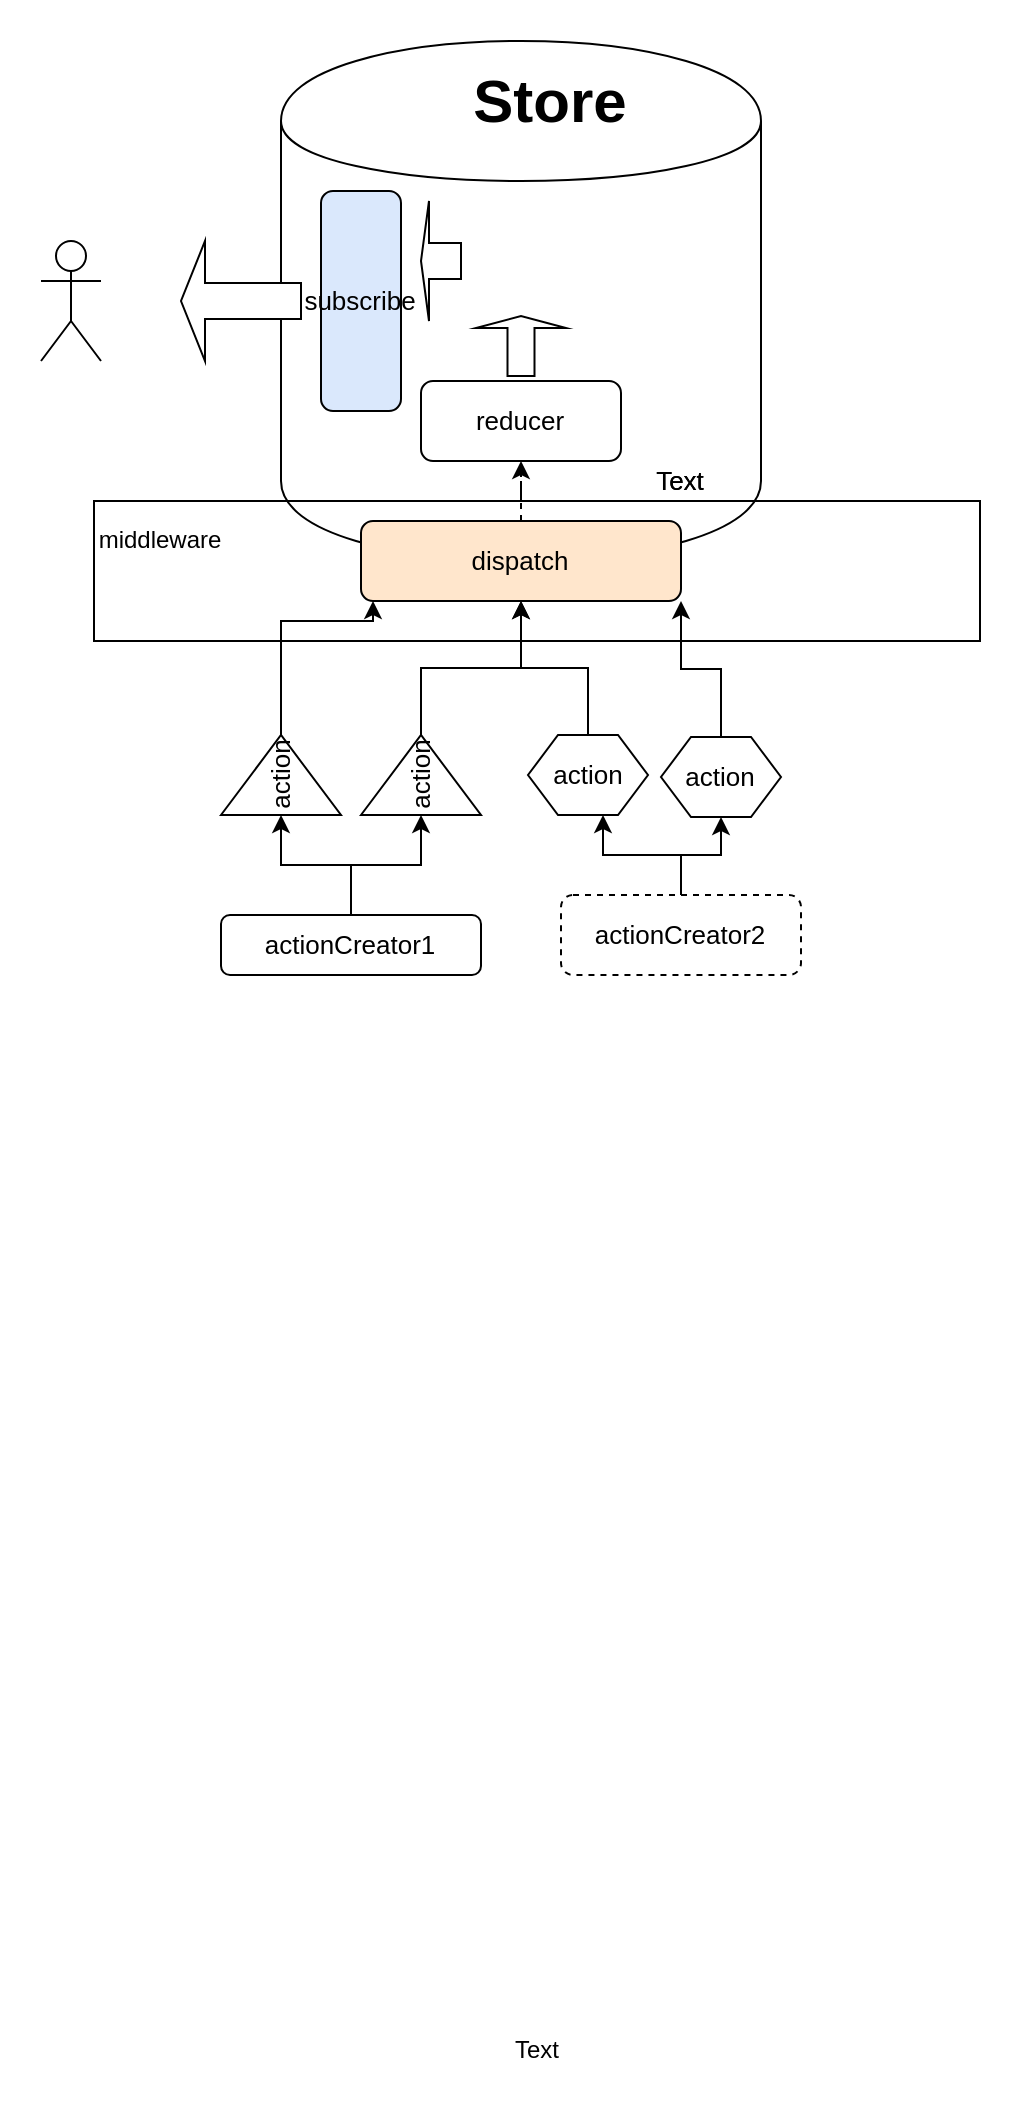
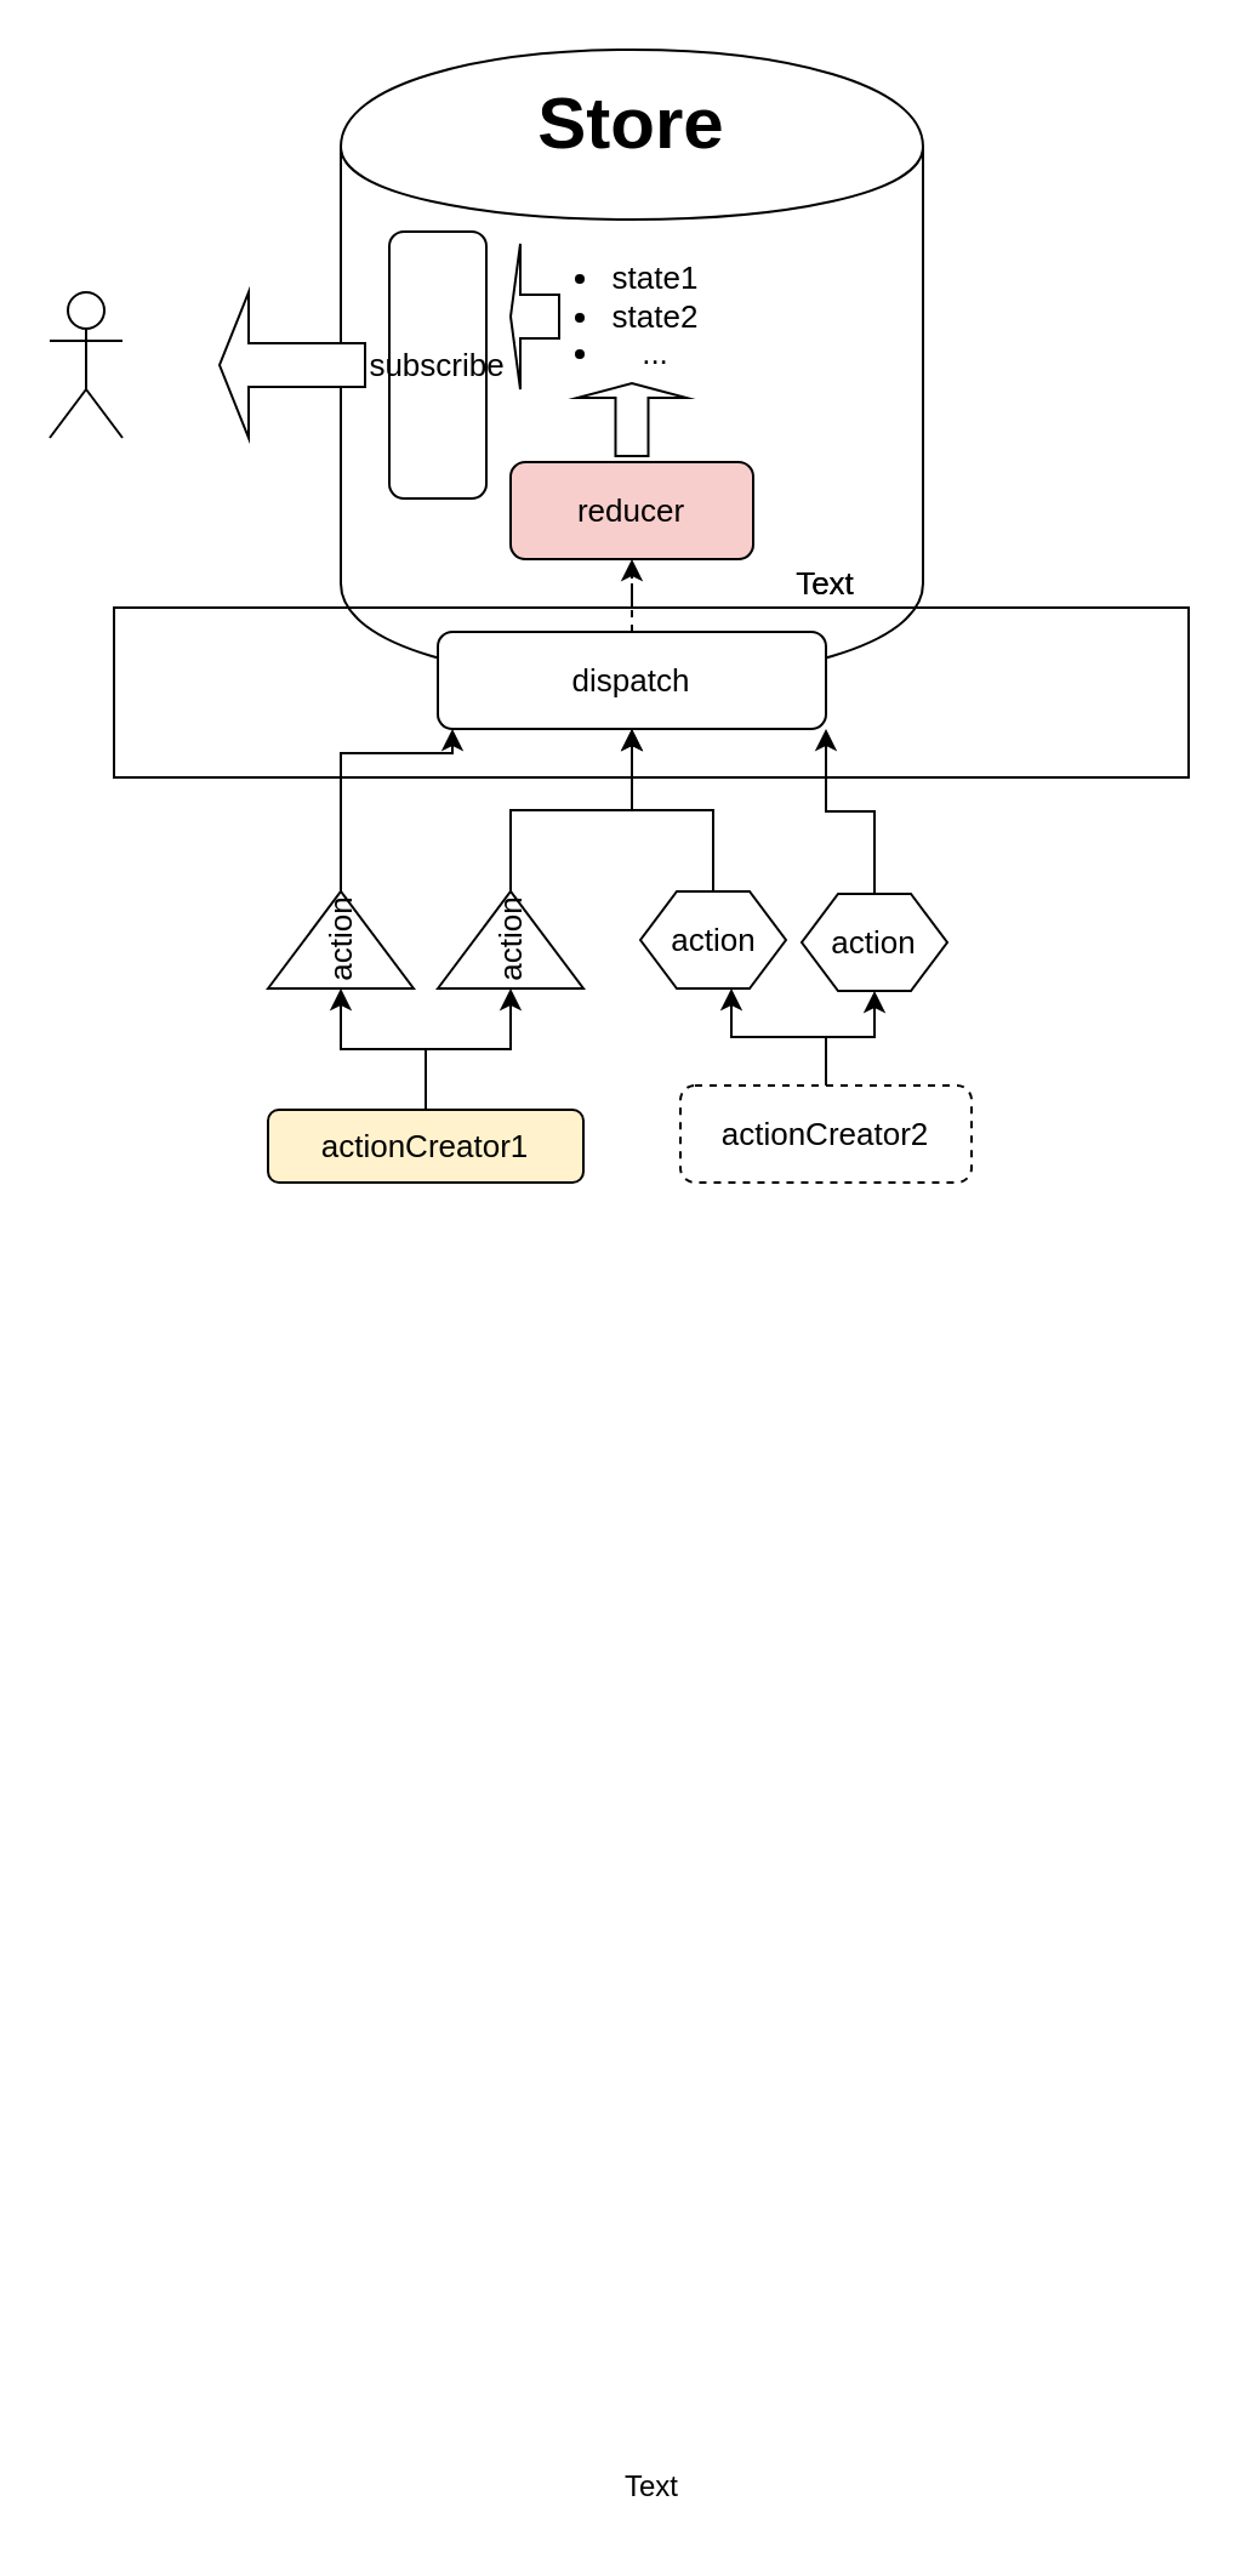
- <mxCell id="3" value="Store&lt;br style=&quot;font-size: 30px;&quot;&gt;" style="text;html=1;strokeColor=none;fillColor=none;align=center;verticalAlign=middle;whiteSpace=wrap;rounded=0;fontSize=30;fontStyle=1" parent="1" vertex="1"><mxGeometry x="255" y="40" width="40" height="20" as="geometry" /></mxCell>
+ <mxCell id="3" value="Store&lt;br style=&quot;font-size: 30px;&quot;&gt;" style="text;html=1;strokeColor=none;fillColor=none;align=center;verticalAlign=middle;whiteSpace=wrap;rounded=0;fontSize=30;fontStyle=1" parent="1" vertex="1"><mxGeometry x="240" y="40" width="40" height="20" as="geometry" /></mxCell>
+ <mxCell id="4" value="&lt;ul style=&quot;font-size: 13px;&quot;&gt;&lt;li style=&quot;font-size: 13px;&quot;&gt;state1&lt;/li&gt;&lt;li style=&quot;font-size: 13px;&quot;&gt;state2&lt;/li&gt;&lt;li style=&quot;font-size: 13px;&quot;&gt;...&lt;/li&gt;&lt;/ul&gt;" style="text;html=1;strokeColor=none;fillColor=none;align=center;verticalAlign=middle;whiteSpace=wrap;rounded=0;fontSize=13;" parent="1" vertex="1"><mxGeometry x="230" y="120" width="40" height="20" as="geometry" /></mxCell>
- <mxCell id="8" value="subscribe" style="rounded=1;whiteSpace=wrap;html=1;fontSize=13;fillColor=#dae8fc;" parent="1" vertex="1"><mxGeometry x="160" y="95" width="40" height="110" as="geometry" /></mxCell>
+ <mxCell id="8" value="subscribe" style="rounded=1;whiteSpace=wrap;html=1;fontSize=13;" parent="1" vertex="1"><mxGeometry x="160" y="95" width="40" height="110" as="geometry" /></mxCell>
- <mxCell id="5" value="reducer" style="rounded=1;whiteSpace=wrap;html=1;fontSize=13;" parent="1" vertex="1"><mxGeometry x="210" y="190" width="100" height="40" as="geometry" /></mxCell>
+ <mxCell id="5" value="reducer" style="rounded=1;whiteSpace=wrap;html=1;fontSize=13;fillColor=#f8cecc;" parent="1" vertex="1"><mxGeometry x="210" y="190" width="100" height="40" as="geometry" /></mxCell>
- <mxCell id="30" value="middleware&lt;br&gt;" style="text;html=1;strokeColor=none;fillColor=none;align=center;verticalAlign=middle;whiteSpace=wrap;rounded=0;" vertex="1" parent="1"><mxGeometry x="60" y="260" width="40" height="20" as="geometry" /></mxCell>
- <mxCell id="7" value="dispatch" style="rounded=1;whiteSpace=wrap;html=1;fontSize=13;fillColor=#ffe6cc;" parent="1" vertex="1"><mxGeometry x="180" y="260" width="160" height="40" as="geometry" /></mxCell>
+ <mxCell id="7" value="dispatch" style="rounded=1;whiteSpace=wrap;html=1;fontSize=13;" parent="1" vertex="1"><mxGeometry x="180" y="260" width="160" height="40" as="geometry" /></mxCell>
- <mxCell id="11" value="actionCreator1" style="rounded=1;whiteSpace=wrap;html=1;fontSize=13;" parent="1" vertex="1"><mxGeometry x="110" y="457" width="130" height="30" as="geometry" /></mxCell>
+ <mxCell id="11" value="actionCreator1" style="rounded=1;whiteSpace=wrap;html=1;fontSize=13;fillColor=#fff2cc;" parent="1" vertex="1"><mxGeometry x="110" y="457" width="130" height="30" as="geometry" /></mxCell>
